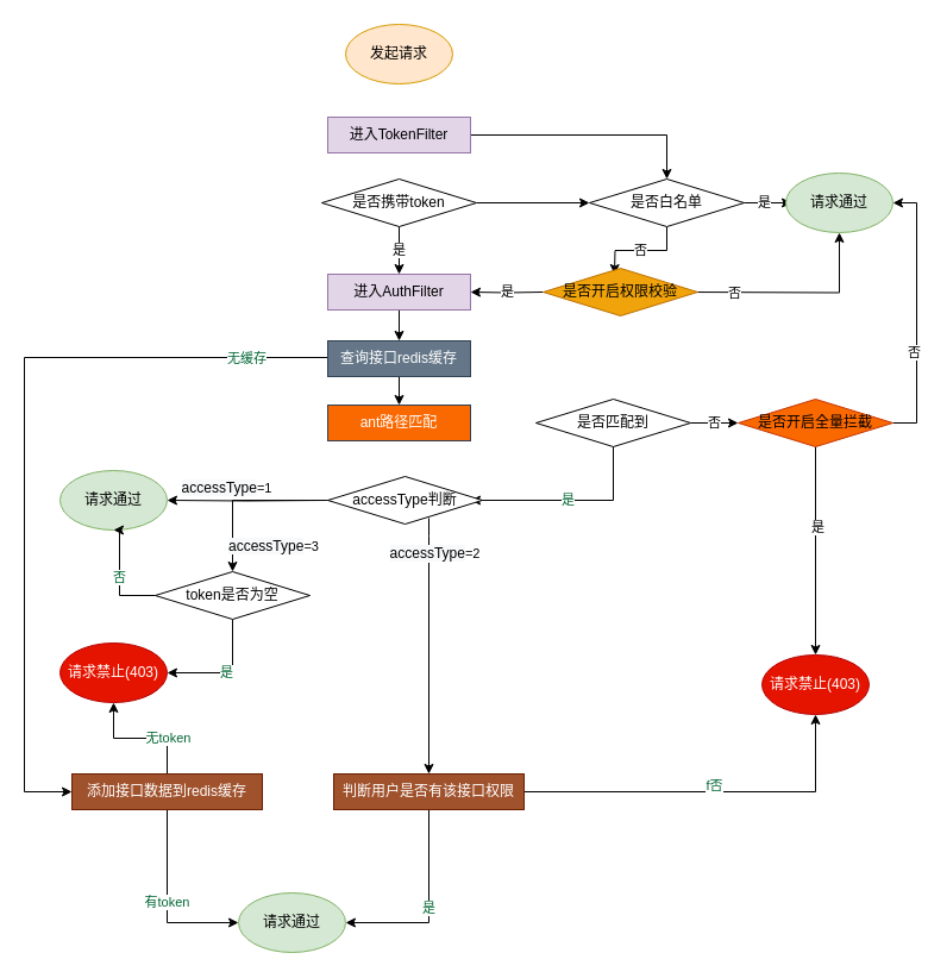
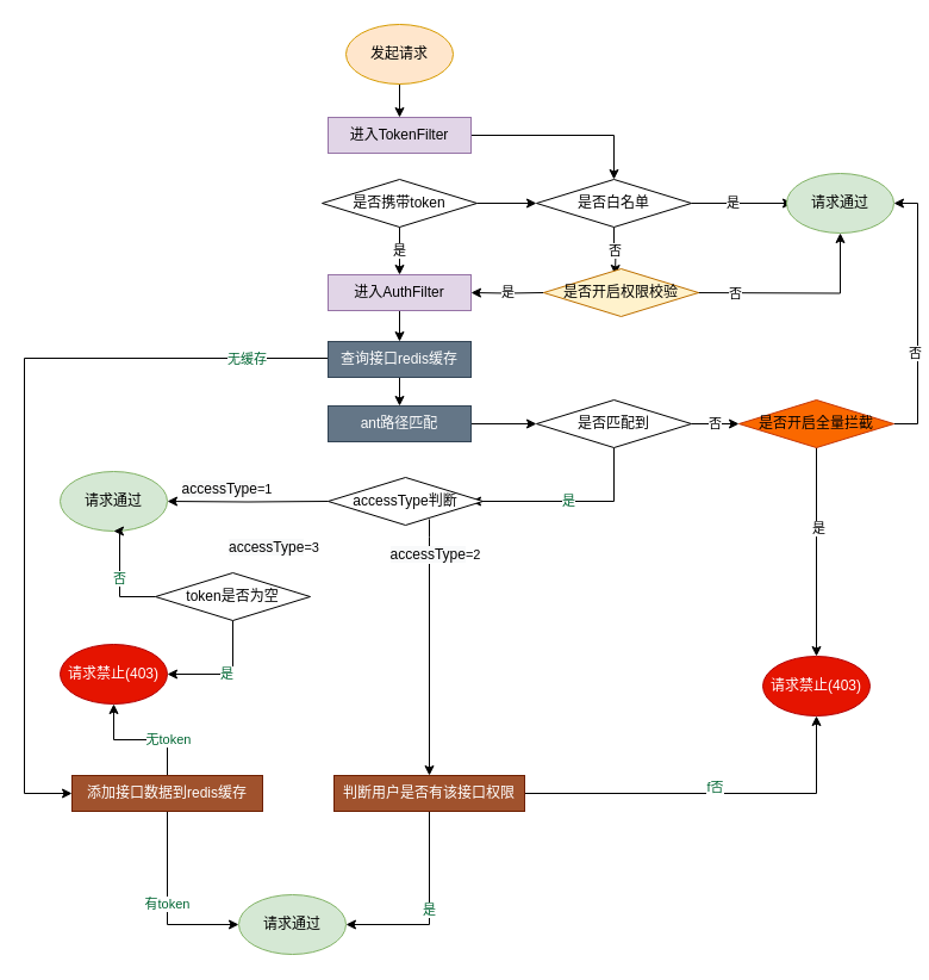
+ <mxCell id="5" value="" style="edgeStyle=orthogonalEdgeStyle;rounded=0;orthogonalLoop=1;jettySize=auto;html=1;" parent="1" source="6" target="9" edge="1"><mxGeometry relative="1" as="geometry" /></mxCell>
- <mxCell id="15" value="是否白名单" style="rhombus;whiteSpace=wrap;html=1;" parent="1" vertex="1"><mxGeometry x="495" y="150" width="130" height="40" as="geometry" /></mxCell>
+ <mxCell id="15" value="是否白名单" style="rhombus;whiteSpace=wrap;html=1;" parent="1" vertex="1"><mxGeometry x="450" y="150" width="130" height="40" as="geometry" /></mxCell>
- <mxCell id="24" value="是否开启权限校验" style="rhombus;whiteSpace=wrap;html=1;fillColor=#f0a30a;fontColor=#000000;strokeColor=#BD7000;" parent="1" vertex="1"><mxGeometry x="456" y="225" width="130" height="40" as="geometry" /></mxCell>
+ <mxCell id="24" value="是否开启权限校验" style="rhombus;whiteSpace=wrap;html=1;fillColor=#fff2cc;fontColor=#000000;strokeColor=#BD7000;" parent="1" vertex="1"><mxGeometry x="456" y="225" width="130" height="40" as="geometry" /></mxCell>
- <mxCell id="26" value="ant路径匹配" style="rounded=0;whiteSpace=wrap;html=1;fillColor=#fa6800;strokeColor=#314354;fontColor=#ffffff;" parent="1" vertex="1"><mxGeometry x="275" y="340" width="120" height="30" as="geometry" /></mxCell>
+ <mxCell id="26" value="ant路径匹配" style="rounded=0;whiteSpace=wrap;html=1;fillColor=#647687;strokeColor=#314354;fontColor=#ffffff;" parent="1" vertex="1"><mxGeometry x="275" y="340" width="120" height="30" as="geometry" /></mxCell>
+ <mxCell id="25" value="" style="edgeStyle=orthogonalEdgeStyle;rounded=0;orthogonalLoop=1;jettySize=auto;html=1;" parent="1" source="26" target="29" edge="1"><mxGeometry relative="1" as="geometry" /></mxCell>
- <mxCell id="51" style="edgeStyle=orthogonalEdgeStyle;rounded=0;orthogonalLoop=1;jettySize=auto;html=1;entryX=0.5;entryY=0;entryDx=0;entryDy=0;" parent="1" source="52" target="41" edge="1"><mxGeometry relative="1" as="geometry" /></mxCell>
